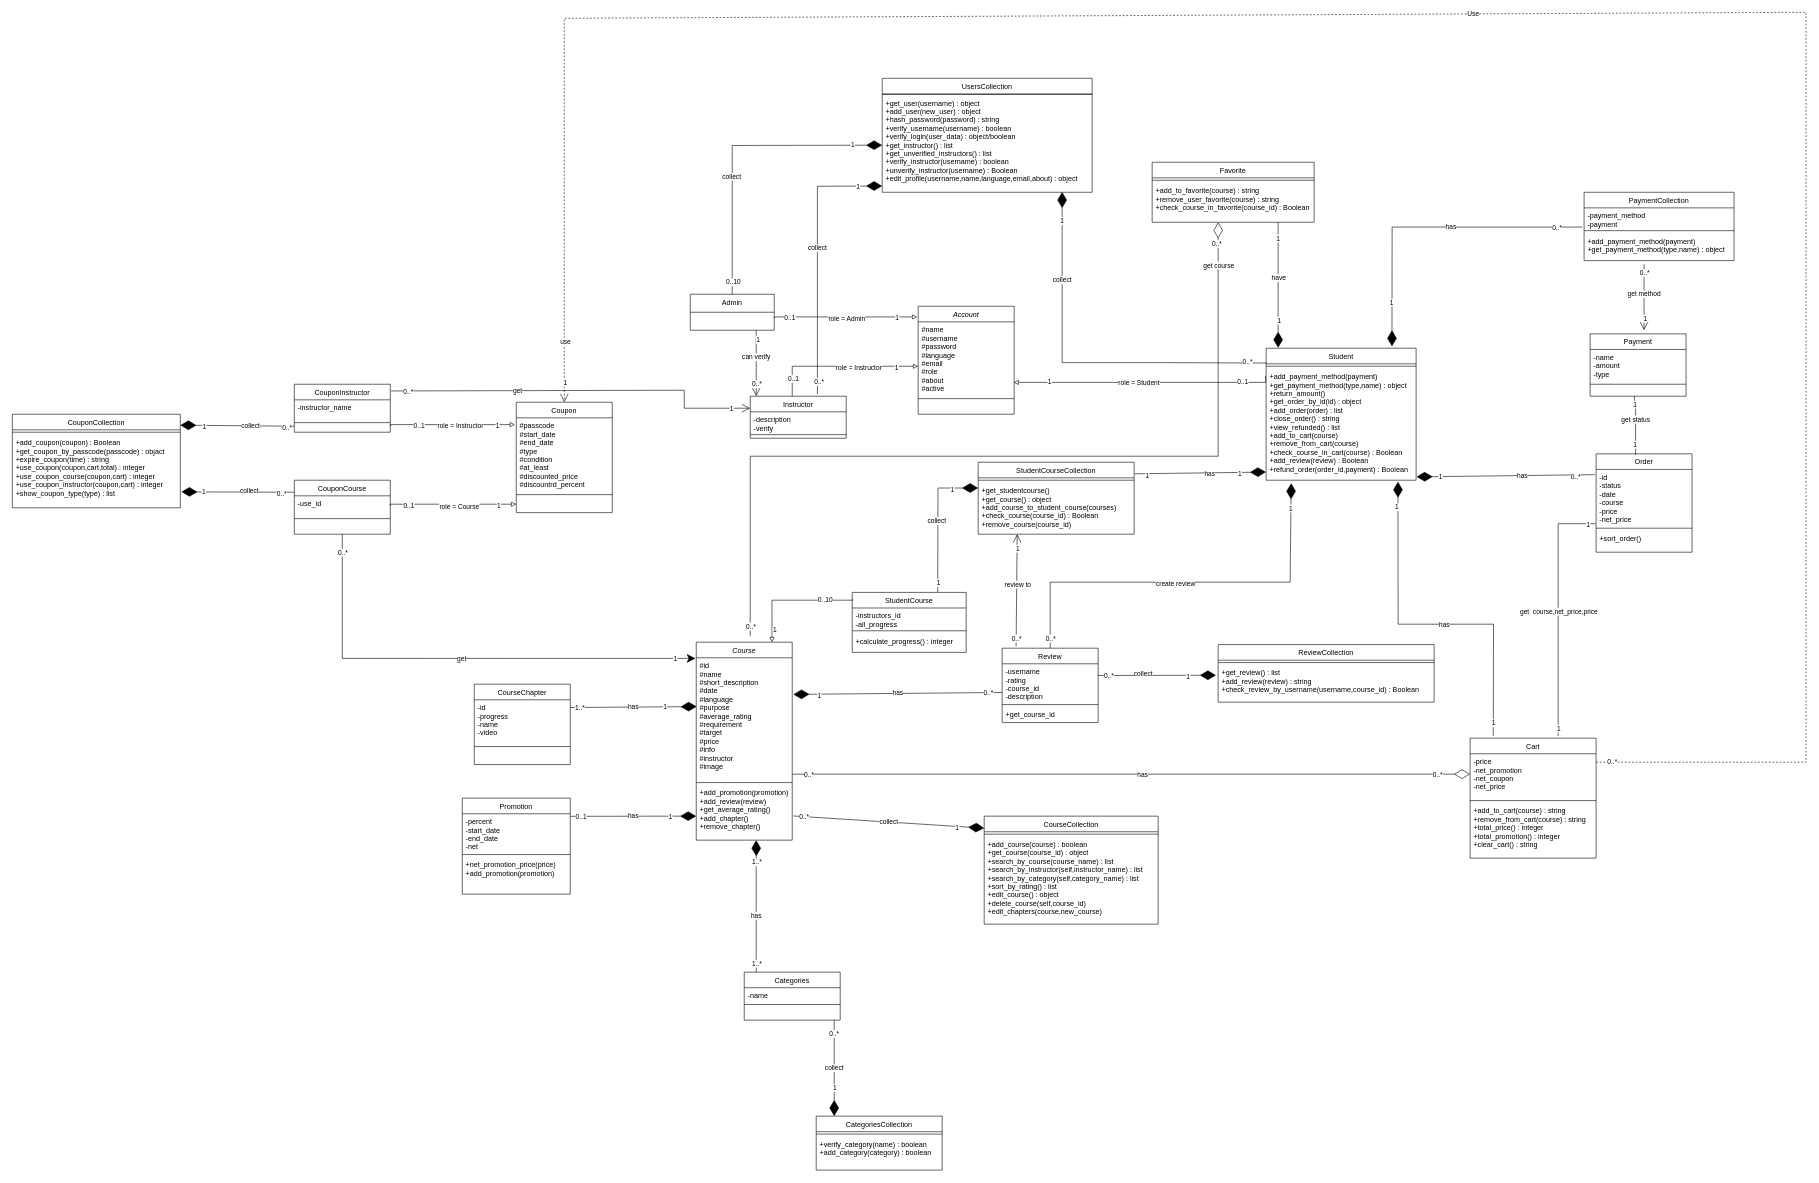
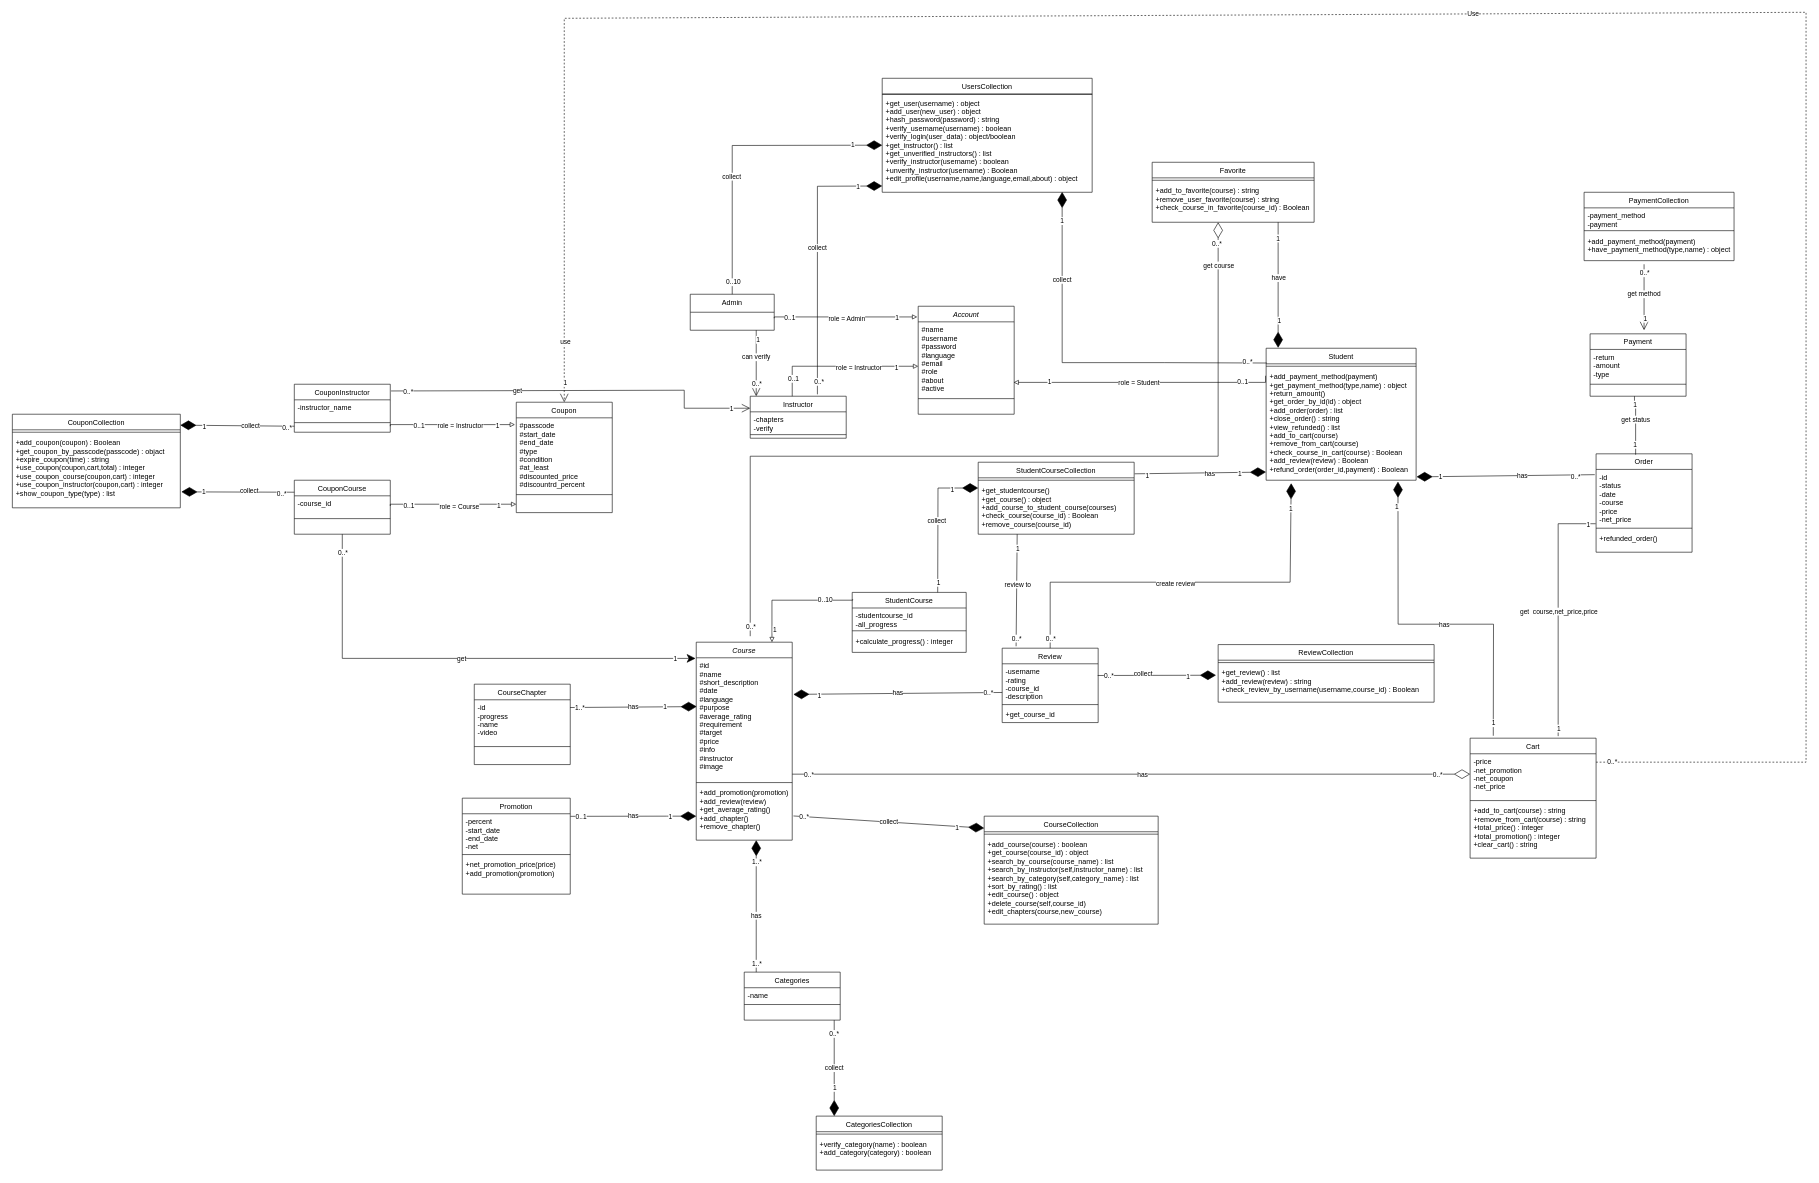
- <mxCell id="161" value="" style="endArrow=diamondThin;endFill=1;endSize=24;html=1;rounded=0;exitX=-0.013;exitY=0.942;exitDx=0;exitDy=0;exitPerimeter=0;entryX=0.839;entryY=-0.014;entryDx=0;entryDy=0;entryPerimeter=0;" edge="1" parent="1" source="206" target="5"><mxGeometry width="160" relative="1" as="geometry"><mxPoint x="2650" y="643" as="sourcePoint" /><mxPoint x="2360" y="640" as="targetPoint" /><Array as="points"><mxPoint x="2320" y="378" /></Array></mxGeometry></mxCell>
- <mxCell id="162" value="has" style="edgeLabel;html=1;align=center;verticalAlign=middle;resizable=0;points=[];" vertex="1" connectable="0" parent="161"><mxGeometry x="-0.15" y="-2" relative="1" as="geometry"><mxPoint as="offset" /></mxGeometry></mxCell>
- <mxCell id="163" value="1" style="edgeLabel;html=1;align=center;verticalAlign=middle;resizable=0;points=[];" vertex="1" connectable="0" parent="161"><mxGeometry x="0.713" y="-1" relative="1" as="geometry"><mxPoint as="offset" /></mxGeometry></mxCell>
- <mxCell id="164" value="0..*" style="edgeLabel;html=1;align=center;verticalAlign=middle;resizable=0;points=[];" vertex="1" connectable="0" parent="161"><mxGeometry x="-0.836" y="1" relative="1" as="geometry"><mxPoint as="offset" /></mxGeometry></mxCell>
- <mxCell id="208" value="+add_payment_method(payment)&#10;+get_payment_method(type,name) : object" style="text;align=left;verticalAlign=top;spacingLeft=4;spacingRight=4;overflow=hidden;rotatable=0;points=[[0,0.5],[1,0.5]];portConstraint=eastwest;" vertex="1" parent="205"><mxGeometry y="68" width="250" height="42" as="geometry" /></mxCell>
+ <mxCell id="208" value="+add_payment_method(payment)&#10;+have_payment_method(type,name) : object" style="text;align=left;verticalAlign=top;spacingLeft=4;spacingRight=4;overflow=hidden;rotatable=0;points=[[0,0.5],[1,0.5]];portConstraint=eastwest;" vertex="1" parent="205"><mxGeometry y="68" width="250" height="42" as="geometry" /></mxCell>
- <mxCell id="47" value="-name&#10;-amount&#10;-type" style="text;align=left;verticalAlign=top;spacingLeft=4;spacingRight=4;overflow=hidden;rotatable=0;points=[[0,0.5],[1,0.5]];portConstraint=eastwest;" vertex="1" parent="46"><mxGeometry y="26" width="160" height="54" as="geometry" /></mxCell>
+ <mxCell id="47" value="-return&#10;-amount&#10;-type" style="text;align=left;verticalAlign=top;spacingLeft=4;spacingRight=4;overflow=hidden;rotatable=0;points=[[0,0.5],[1,0.5]];portConstraint=eastwest;" vertex="1" parent="46"><mxGeometry y="26" width="160" height="54" as="geometry" /></mxCell>
- <mxCell id="9" value="-description&#10;-verify" style="text;align=left;verticalAlign=top;spacingLeft=4;spacingRight=4;overflow=hidden;rotatable=0;points=[[0,0.5],[1,0.5]];portConstraint=eastwest;" parent="8" vertex="1"><mxGeometry y="26" width="160" height="34" as="geometry" /></mxCell>
+ <mxCell id="9" value="-chapters&#10;-verify" style="text;align=left;verticalAlign=top;spacingLeft=4;spacingRight=4;overflow=hidden;rotatable=0;points=[[0,0.5],[1,0.5]];portConstraint=eastwest;" parent="8" vertex="1"><mxGeometry y="26" width="160" height="34" as="geometry" /></mxCell>
- <mxCell id="23" value="-use_id" style="text;align=left;verticalAlign=top;spacingLeft=4;spacingRight=4;overflow=hidden;rotatable=0;points=[[0,0.5],[1,0.5]];portConstraint=eastwest;" vertex="1" parent="22"><mxGeometry y="26" width="160" height="34" as="geometry" /></mxCell>
+ <mxCell id="23" value="-course_id" style="text;align=left;verticalAlign=top;spacingLeft=4;spacingRight=4;overflow=hidden;rotatable=0;points=[[0,0.5],[1,0.5]];portConstraint=eastwest;" vertex="1" parent="22"><mxGeometry y="26" width="160" height="34" as="geometry" /></mxCell>
- <mxCell id="197" value="" style="endArrow=open;endFill=1;endSize=12;html=1;rounded=0;exitX=0.145;exitY=-0.026;exitDx=0;exitDy=0;exitPerimeter=0;entryX=0.25;entryY=1;entryDx=0;entryDy=0;" edge="1" parent="1" source="53" target="69"><mxGeometry width="160" relative="1" as="geometry"><mxPoint x="1650" y="970" as="sourcePoint" /><mxPoint x="1810" y="970" as="targetPoint" /></mxGeometry></mxCell>
+ <mxCell id="197" value="" style="endArrow=none;endFill=1;endSize=12;html=1;rounded=0;exitX=0.145;exitY=-0.026;exitDx=0;exitDy=0;exitPerimeter=0;entryX=0.25;entryY=1;entryDx=0;entryDy=0;" edge="1" parent="1" source="53" target="69"><mxGeometry width="160" relative="1" as="geometry"><mxPoint x="1650" y="970" as="sourcePoint" /><mxPoint x="1810" y="970" as="targetPoint" /></mxGeometry></mxCell>
- <mxCell id="45" value="+sort_order()" style="text;align=left;verticalAlign=top;spacingLeft=4;spacingRight=4;overflow=hidden;rotatable=0;points=[[0,0.5],[1,0.5]];portConstraint=eastwest;" vertex="1" parent="42"><mxGeometry y="128" width="160" height="26" as="geometry" /></mxCell>
+ <mxCell id="45" value="+refunded_order()" style="text;align=left;verticalAlign=top;spacingLeft=4;spacingRight=4;overflow=hidden;rotatable=0;points=[[0,0.5],[1,0.5]];portConstraint=eastwest;" vertex="1" parent="42"><mxGeometry y="128" width="160" height="26" as="geometry" /></mxCell>
- <mxCell id="33" value="-instructors_id&#10;-all_progress" style="text;align=left;verticalAlign=top;spacingLeft=4;spacingRight=4;overflow=hidden;rotatable=0;points=[[0,0.5],[1,0.5]];portConstraint=eastwest;" vertex="1" parent="32"><mxGeometry y="26" width="190" height="34" as="geometry" /></mxCell>
+ <mxCell id="33" value="-studentcourse_id&#10;-all_progress" style="text;align=left;verticalAlign=top;spacingLeft=4;spacingRight=4;overflow=hidden;rotatable=0;points=[[0,0.5],[1,0.5]];portConstraint=eastwest;" vertex="1" parent="32"><mxGeometry y="26" width="190" height="34" as="geometry" /></mxCell>
